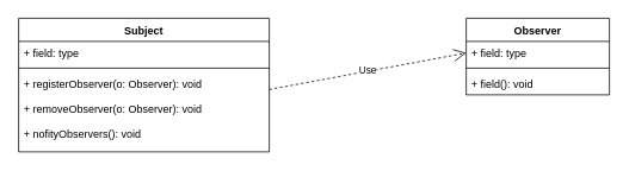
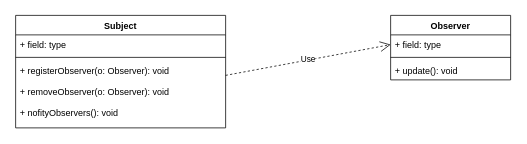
- <mxCell id="9" value="+ field(): void" style="text;strokeColor=none;fillColor=none;align=left;verticalAlign=top;spacingLeft=4;spacingRight=4;overflow=hidden;rotatable=0;points=[[0,0.5],[1,0.5]];portConstraint=eastwest;" vertex="1" parent="6"><mxGeometry y="60" width="160" height="26" as="geometry" /></mxCell>
+ <mxCell id="9" value="+ update(): void" style="text;strokeColor=none;fillColor=none;align=left;verticalAlign=top;spacingLeft=4;spacingRight=4;overflow=hidden;rotatable=0;points=[[0,0.5],[1,0.5]];portConstraint=eastwest;" vertex="1" parent="6"><mxGeometry y="60" width="160" height="26" as="geometry" /></mxCell>
